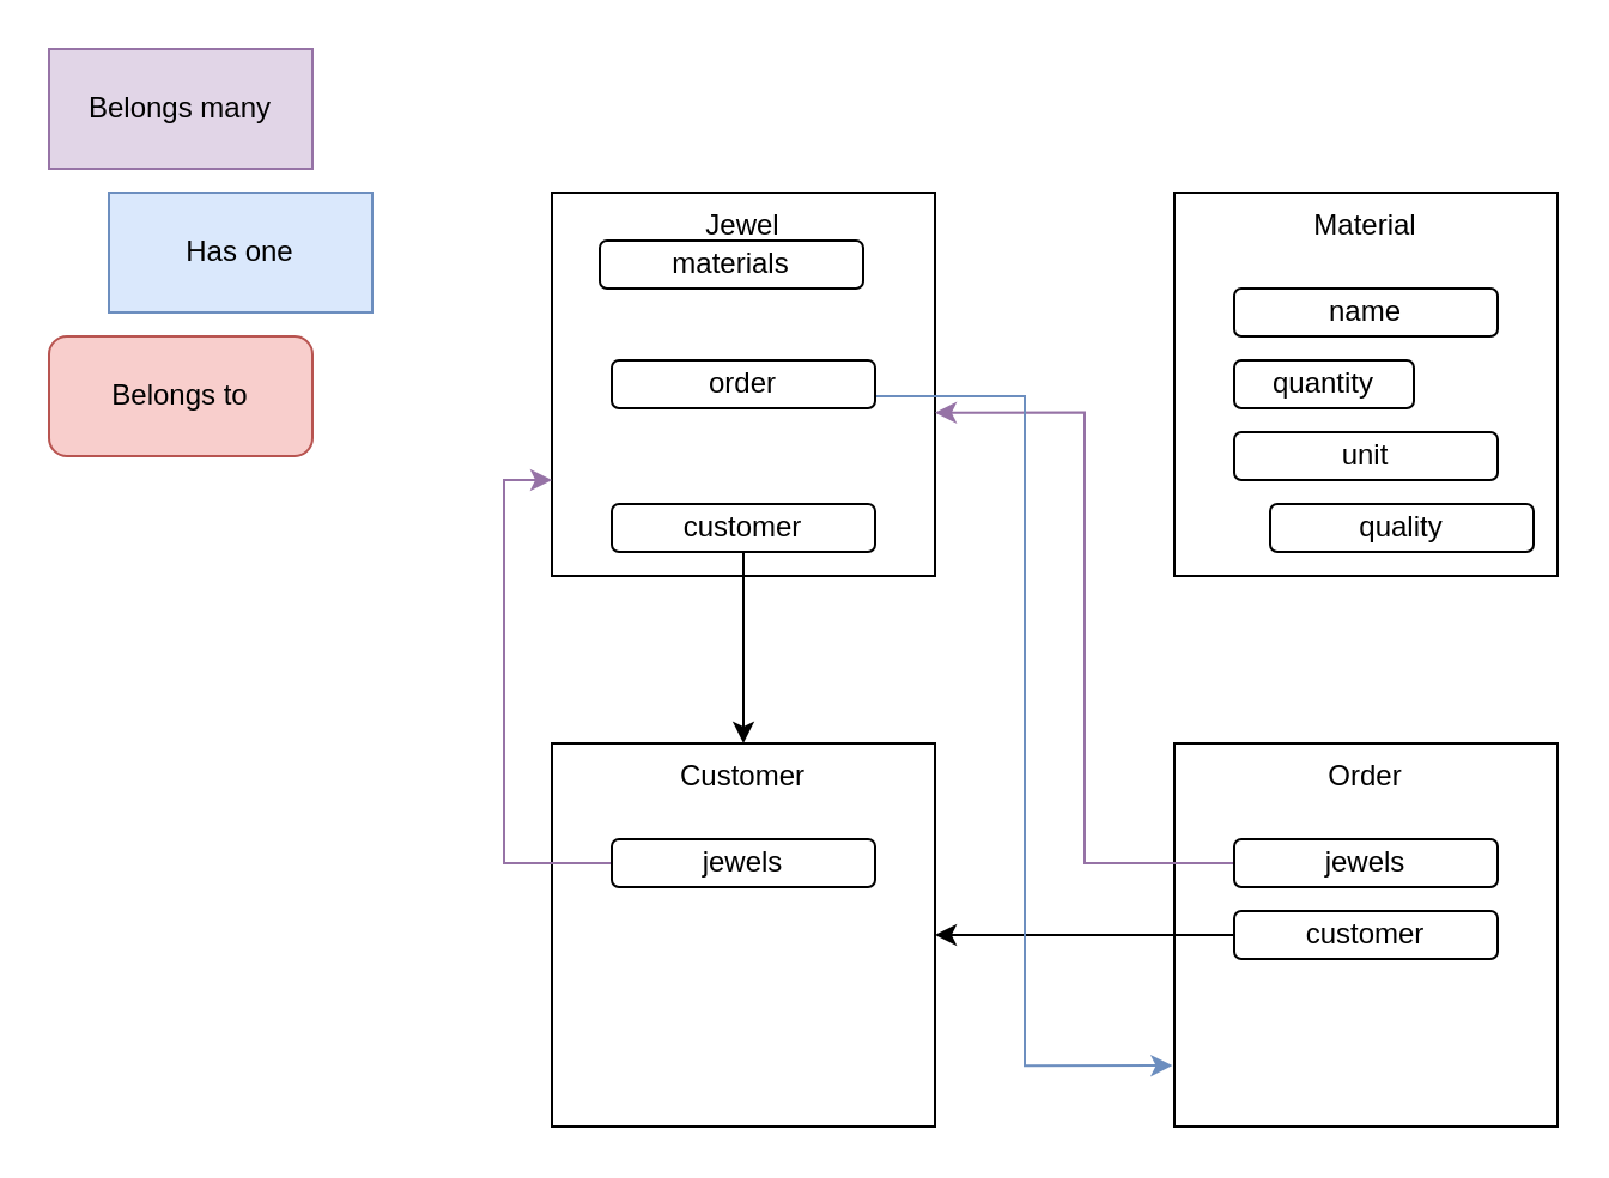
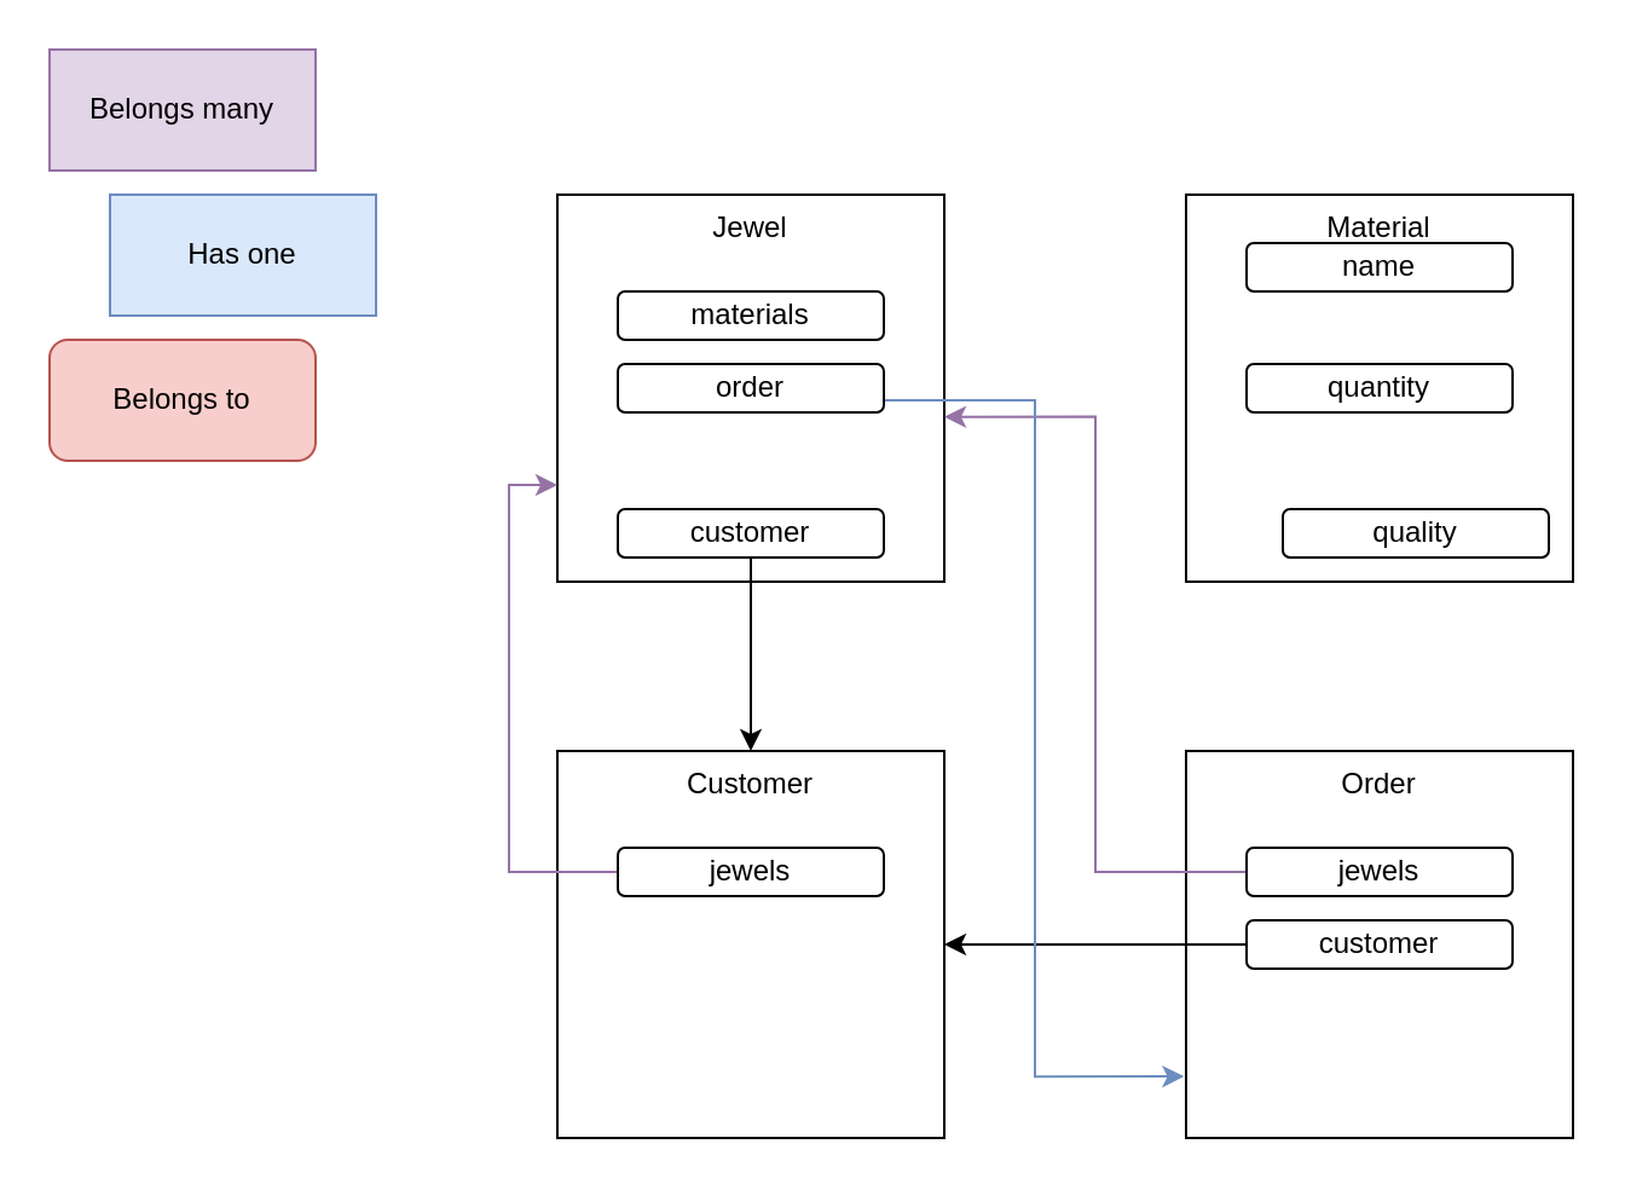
- <mxCell id="3" value="materials" style="rounded=1;whiteSpace=wrap;html=1;" parent="1" vertex="1"><mxGeometry x="250" y="100" width="110" height="20" as="geometry" /></mxCell>
+ <mxCell id="3" value="materials" style="rounded=1;whiteSpace=wrap;html=1;" parent="1" vertex="1"><mxGeometry x="255" y="120" width="110" height="20" as="geometry" /></mxCell>
- <mxCell id="13" value="name" style="rounded=1;whiteSpace=wrap;html=1;" parent="1" vertex="1"><mxGeometry x="515" y="120" width="110" height="20" as="geometry" /></mxCell>
+ <mxCell id="13" value="name" style="rounded=1;whiteSpace=wrap;html=1;" parent="1" vertex="1"><mxGeometry x="515" y="100" width="110" height="20" as="geometry" /></mxCell>
- <mxCell id="14" value="quantity" style="rounded=1;whiteSpace=wrap;html=1;" parent="1" vertex="1"><mxGeometry x="515" y="150" width="75" height="20" as="geometry" /></mxCell>
+ <mxCell id="14" value="quantity" style="rounded=1;whiteSpace=wrap;html=1;" parent="1" vertex="1"><mxGeometry x="515" y="150" width="110" height="20" as="geometry" /></mxCell>
- <mxCell id="15" value="unit" style="rounded=1;whiteSpace=wrap;html=1;" parent="1" vertex="1"><mxGeometry x="515" y="180" width="110" height="20" as="geometry" /></mxCell>
